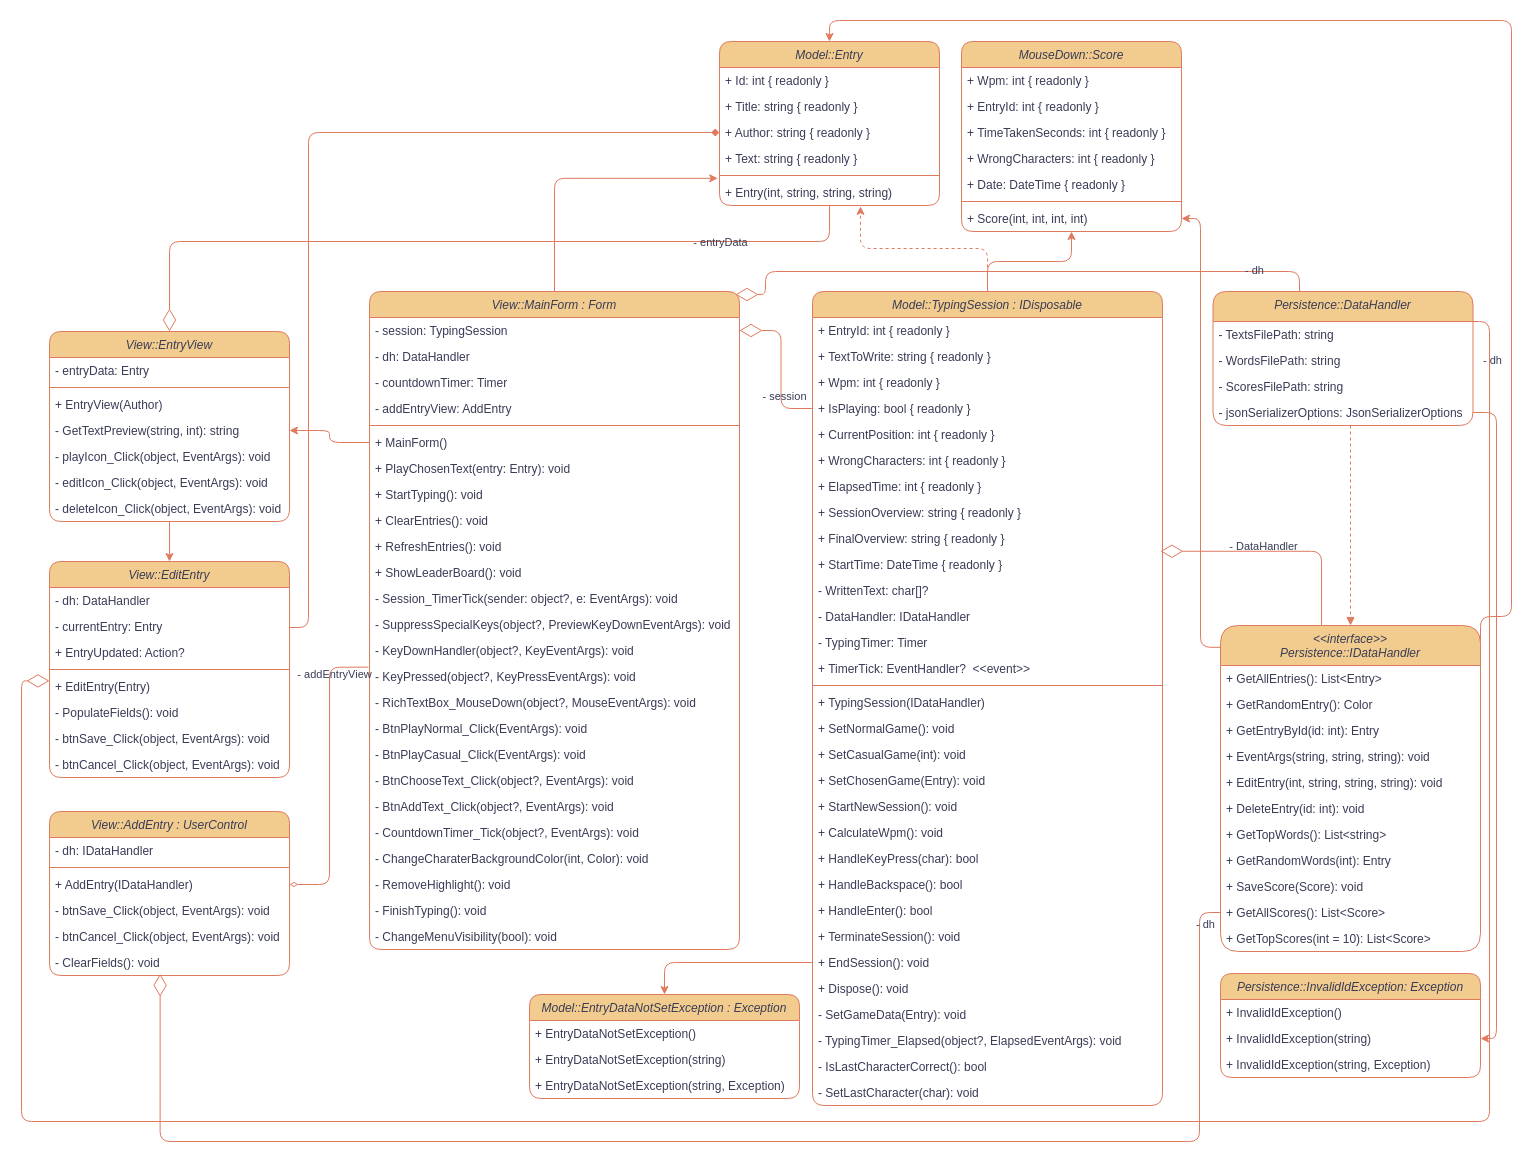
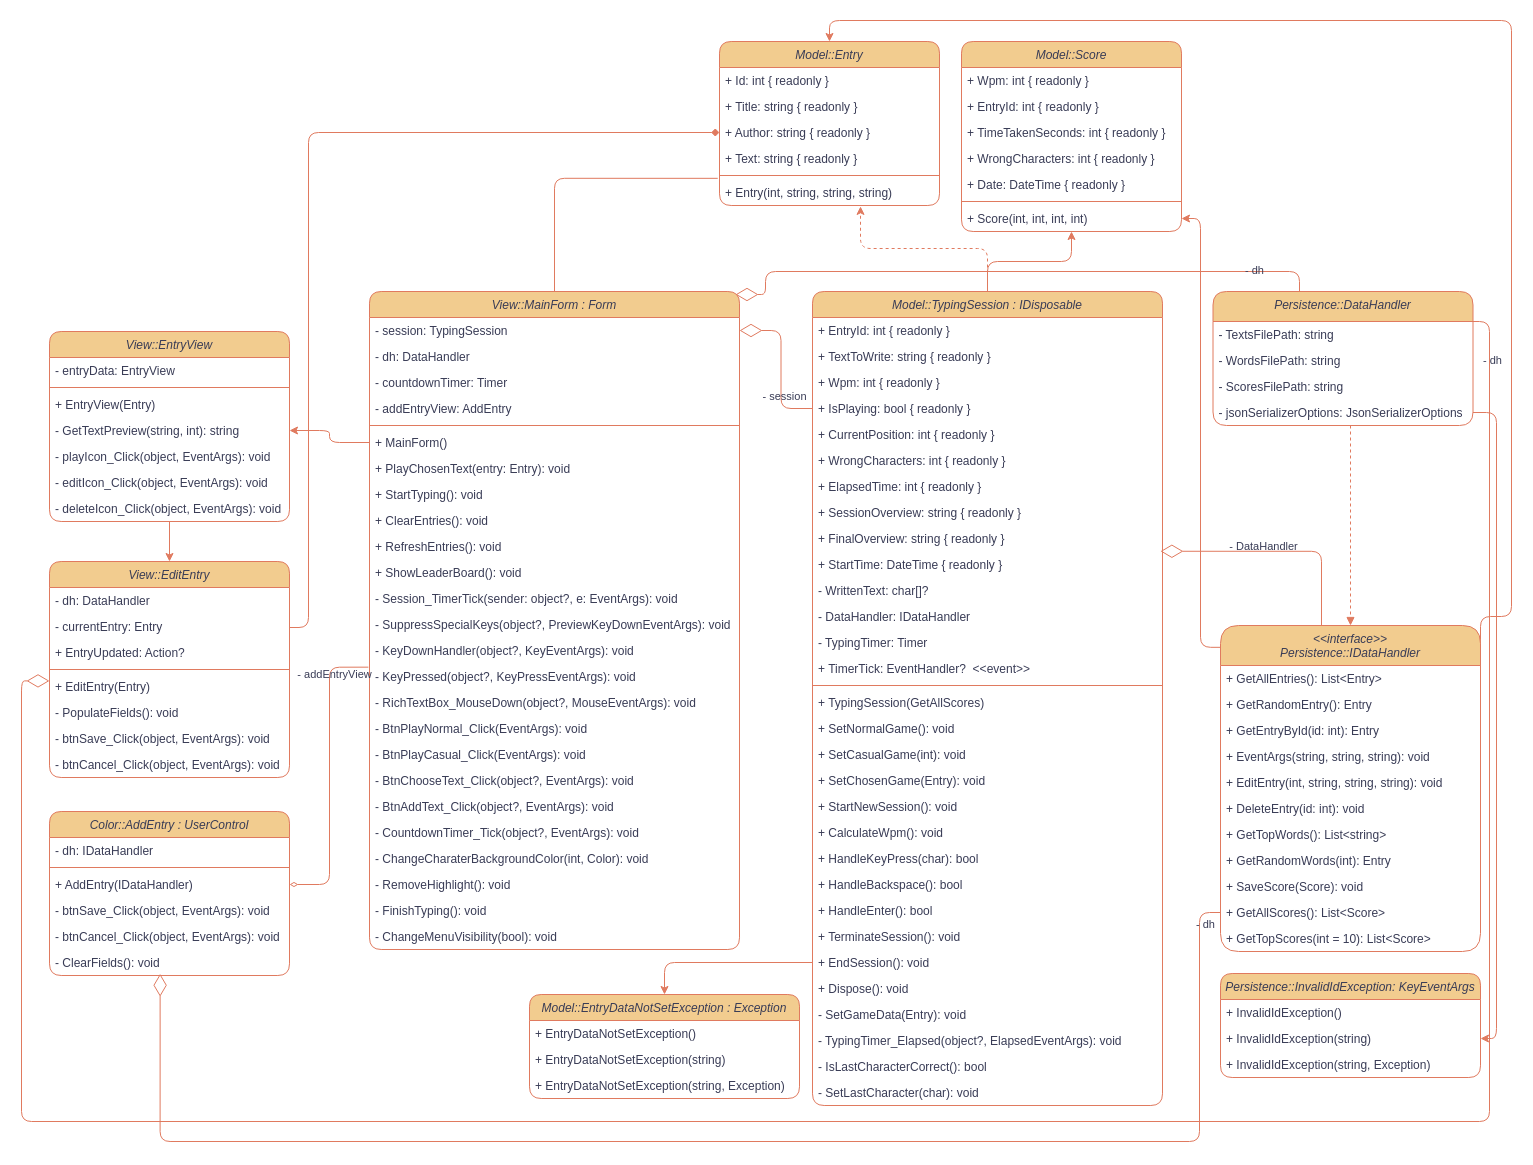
- <mxCell id="96" value="MouseDown::Score" style="swimlane;fontStyle=2;align=center;verticalAlign=top;childLayout=stackLayout;horizontal=1;startSize=26;horizontalStack=0;resizeParent=1;resizeLast=0;collapsible=1;marginBottom=0;rounded=1;shadow=0;strokeWidth=1;labelBackgroundColor=none;fillColor=#F2CC8F;strokeColor=#E07A5F;fontColor=#393C56;" parent="1" vertex="1"><mxGeometry x="960" y="41" width="220" height="190" as="geometry"><mxRectangle x="220" y="120" width="160" height="26" as="alternateBounds" /></mxGeometry></mxCell>
+ <mxCell id="96" value="Model::Score" style="swimlane;fontStyle=2;align=center;verticalAlign=top;childLayout=stackLayout;horizontal=1;startSize=26;horizontalStack=0;resizeParent=1;resizeLast=0;collapsible=1;marginBottom=0;rounded=1;shadow=0;strokeWidth=1;labelBackgroundColor=none;fillColor=#F2CC8F;strokeColor=#E07A5F;fontColor=#393C56;" parent="1" vertex="1"><mxGeometry x="960" y="41" width="220" height="190" as="geometry"><mxRectangle x="220" y="120" width="160" height="26" as="alternateBounds" /></mxGeometry></mxCell>
- <mxCell id="147" style="edgeStyle=orthogonalEdgeStyle;rounded=1;orthogonalLoop=1;jettySize=auto;html=1;entryX=-0.008;entryY=-0.045;entryDx=0;entryDy=0;entryPerimeter=0;strokeColor=#E07A5F;fontColor=#393C56;fillColor=#F2CC8F;" parent="1" source="2" target="95" edge="1"><mxGeometry relative="1" as="geometry" /></mxCell>
+ <mxCell id="147" style="edgeStyle=orthogonalEdgeStyle;rounded=1;orthogonalLoop=1;jettySize=auto;html=1;entryX=-0.008;entryY=-0.045;entryDx=0;entryDy=0;entryPerimeter=0;strokeColor=#E07A5F;fontColor=#393C56;fillColor=#F2CC8F;endArrow=none;" parent="1" source="2" target="95" edge="1"><mxGeometry relative="1" as="geometry" /></mxCell>
- <mxCell id="87" style="edgeStyle=orthogonalEdgeStyle;rounded=1;orthogonalLoop=1;jettySize=auto;html=1;entryX=0.5;entryY=0;entryDx=0;entryDy=0;curved=0;endArrow=diamondThin;endFill=0;labelBackgroundColor=none;strokeColor=#E07A5F;fontColor=default;targetPerimeterSpacing=0;endSize=20;" parent="1" source="89" target="29" edge="1"><mxGeometry relative="1" as="geometry"><Array as="points"><mxPoint x="828" y="241" /><mxPoint x="168" y="241" /></Array></mxGeometry></mxCell>
- <mxCell id="88" value="- entryData" style="edgeLabel;html=1;align=center;verticalAlign=middle;resizable=0;points=[];labelBackgroundColor=none;fontColor=#393C56;rounded=1;" parent="87" vertex="1" connectable="0"><mxGeometry x="-0.865" y="-3" relative="1" as="geometry"><mxPoint x="-93" y="3" as="offset" /></mxGeometry></mxCell>
- <mxCell id="30" value="- entryData: Entry" style="text;align=left;verticalAlign=top;spacingLeft=4;spacingRight=4;overflow=hidden;rotatable=0;points=[[0,0.5],[1,0.5]];portConstraint=eastwest;labelBackgroundColor=none;fontColor=#393C56;rounded=1;" parent="29" vertex="1"><mxGeometry y="26" width="240" height="26" as="geometry" /></mxCell>
+ <mxCell id="30" value="- entryData: EntryView" style="text;align=left;verticalAlign=top;spacingLeft=4;spacingRight=4;overflow=hidden;rotatable=0;points=[[0,0.5],[1,0.5]];portConstraint=eastwest;labelBackgroundColor=none;fontColor=#393C56;rounded=1;" parent="29" vertex="1"><mxGeometry y="26" width="240" height="26" as="geometry" /></mxCell>
- <mxCell id="32" value="+ EntryView(Author)" style="text;align=left;verticalAlign=top;spacingLeft=4;spacingRight=4;overflow=hidden;rotatable=0;points=[[0,0.5],[1,0.5]];portConstraint=eastwest;labelBackgroundColor=none;fontColor=#393C56;rounded=1;" parent="29" vertex="1"><mxGeometry y="60" width="240" height="26" as="geometry" /></mxCell>
+ <mxCell id="32" value="+ EntryView(Entry)" style="text;align=left;verticalAlign=top;spacingLeft=4;spacingRight=4;overflow=hidden;rotatable=0;points=[[0,0.5],[1,0.5]];portConstraint=eastwest;labelBackgroundColor=none;fontColor=#393C56;rounded=1;" parent="29" vertex="1"><mxGeometry y="60" width="240" height="26" as="geometry" /></mxCell>
- <mxCell id="71" value="+ TypingSession(IDataHandler)" style="text;align=left;verticalAlign=top;spacingLeft=4;spacingRight=4;overflow=hidden;rotatable=0;points=[[0,0.5],[1,0.5]];portConstraint=eastwest;labelBackgroundColor=none;fontColor=#393C56;rounded=1;" parent="55" vertex="1"><mxGeometry y="398" width="350" height="26" as="geometry" /></mxCell>
+ <mxCell id="71" value="+ TypingSession(GetAllScores)" style="text;align=left;verticalAlign=top;spacingLeft=4;spacingRight=4;overflow=hidden;rotatable=0;points=[[0,0.5],[1,0.5]];portConstraint=eastwest;labelBackgroundColor=none;fontColor=#393C56;rounded=1;" parent="55" vertex="1"><mxGeometry y="398" width="350" height="26" as="geometry" /></mxCell>
- <mxCell id="110" value="+ GetRandomEntry(): Color" style="text;align=left;verticalAlign=top;spacingLeft=4;spacingRight=4;overflow=hidden;rotatable=0;points=[[0,0.5],[1,0.5]];portConstraint=eastwest;labelBackgroundColor=none;fontColor=#393C56;rounded=1;" parent="108" vertex="1"><mxGeometry y="66" width="260" height="26" as="geometry" /></mxCell>
+ <mxCell id="110" value="+ GetRandomEntry(): Entry" style="text;align=left;verticalAlign=top;spacingLeft=4;spacingRight=4;overflow=hidden;rotatable=0;points=[[0,0.5],[1,0.5]];portConstraint=eastwest;labelBackgroundColor=none;fontColor=#393C56;rounded=1;" parent="108" vertex="1"><mxGeometry y="66" width="260" height="26" as="geometry" /></mxCell>
- <mxCell id="47" value="View::AddEntry : UserControl" style="swimlane;fontStyle=2;align=center;verticalAlign=top;childLayout=stackLayout;horizontal=1;startSize=26;horizontalStack=0;resizeParent=1;resizeLast=0;collapsible=1;marginBottom=0;rounded=1;shadow=0;strokeWidth=1;labelBackgroundColor=none;fillColor=#F2CC8F;strokeColor=#E07A5F;fontColor=#393C56;" parent="1" vertex="1"><mxGeometry x="48" y="811" width="240" height="164" as="geometry"><mxRectangle x="220" y="120" width="160" height="26" as="alternateBounds" /></mxGeometry></mxCell>
+ <mxCell id="47" value="Color::AddEntry : UserControl" style="swimlane;fontStyle=2;align=center;verticalAlign=top;childLayout=stackLayout;horizontal=1;startSize=26;horizontalStack=0;resizeParent=1;resizeLast=0;collapsible=1;marginBottom=0;rounded=1;shadow=0;strokeWidth=1;labelBackgroundColor=none;fillColor=#F2CC8F;strokeColor=#E07A5F;fontColor=#393C56;" parent="1" vertex="1"><mxGeometry x="48" y="811" width="240" height="164" as="geometry"><mxRectangle x="220" y="120" width="160" height="26" as="alternateBounds" /></mxGeometry></mxCell>
- <mxCell id="134" value="Persistence::InvalidIdException: Exception" style="swimlane;fontStyle=2;align=center;verticalAlign=top;childLayout=stackLayout;horizontal=1;startSize=26;horizontalStack=0;resizeParent=1;resizeLast=0;collapsible=1;marginBottom=0;rounded=1;shadow=0;strokeWidth=1;labelBackgroundColor=none;fillColor=#F2CC8F;strokeColor=#E07A5F;fontColor=#393C56;" parent="1" vertex="1"><mxGeometry x="1219" y="973" width="260" height="104" as="geometry"><mxRectangle x="220" y="120" width="160" height="26" as="alternateBounds" /></mxGeometry></mxCell>
+ <mxCell id="134" value="Persistence::InvalidIdException: KeyEventArgs" style="swimlane;fontStyle=2;align=center;verticalAlign=top;childLayout=stackLayout;horizontal=1;startSize=26;horizontalStack=0;resizeParent=1;resizeLast=0;collapsible=1;marginBottom=0;rounded=1;shadow=0;strokeWidth=1;labelBackgroundColor=none;fillColor=#F2CC8F;strokeColor=#E07A5F;fontColor=#393C56;" parent="1" vertex="1"><mxGeometry x="1219" y="973" width="260" height="104" as="geometry"><mxRectangle x="220" y="120" width="160" height="26" as="alternateBounds" /></mxGeometry></mxCell>
